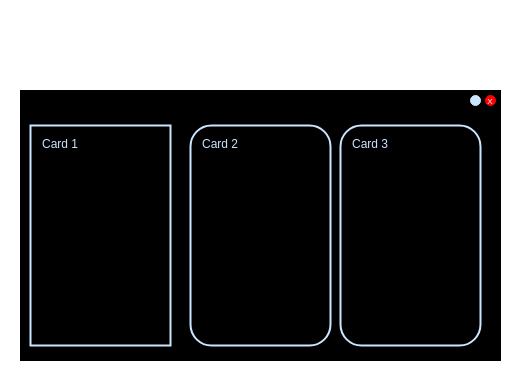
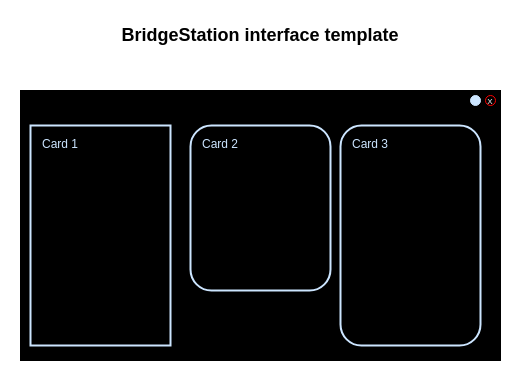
+ <mxCell id="2" value="BridgeStation interface template" style="text;html=1;align=center;verticalAlign=middle;whiteSpace=wrap;rounded=0;fontStyle=1;fontSize=18;" vertex="1" parent="1"><mxGeometry x="110" y="20" width="300" height="30" as="geometry" /></mxCell>
- <mxCell id="7" value="&lt;font style=&quot;font-size: 8px;&quot;&gt;X&lt;/font&gt;" style="ellipse;whiteSpace=wrap;html=1;aspect=fixed;fillColor=#FF0000;strokeColor=#FF0000;rounded=1;align=center;verticalAlign=middle;spacingTop=-1;spacing=0;fontFamily=Helvetica;fontSize=12;fontColor=#FFFFFF;labelPosition=center;verticalLabelPosition=middle;" vertex="1" parent="4"><mxGeometry x="465" y="5" width="10" height="10" as="geometry" /></mxCell>
+ <mxCell id="7" value="&lt;font style=&quot;font-size: 8px;&quot;&gt;X&lt;/font&gt;" style="ellipse;whiteSpace=wrap;html=1;aspect=fixed;fillColor=#000000;strokeColor=#FF0000;rounded=1;align=center;verticalAlign=middle;spacingTop=-1;spacing=0;fontFamily=Helvetica;fontSize=12;fontColor=#FFFFFF;labelPosition=center;verticalLabelPosition=middle;" vertex="1" parent="4"><mxGeometry x="465" y="5" width="10" height="10" as="geometry" /></mxCell>
- <mxCell id="10" value="&lt;font style=&quot;color: rgb(204, 229, 255);&quot;&gt;Card 2&lt;/font&gt;" style="rounded=1;whiteSpace=wrap;html=1;strokeWidth=2;strokeColor=#CCE5FF;align=left;verticalAlign=top;spacingTop=5;spacingLeft=10;fillColor=#000000;" vertex="1" parent="4"><mxGeometry x="170" y="35" width="140" height="220" as="geometry" /></mxCell>
+ <mxCell id="10" value="&lt;font style=&quot;color: rgb(204, 229, 255);&quot;&gt;Card 2&lt;/font&gt;" style="rounded=1;whiteSpace=wrap;html=1;strokeWidth=2;strokeColor=#CCE5FF;align=left;verticalAlign=top;spacingTop=5;spacingLeft=10;fillColor=#000000;" vertex="1" parent="4"><mxGeometry x="170" y="35" width="140" height="165" as="geometry" /></mxCell>
